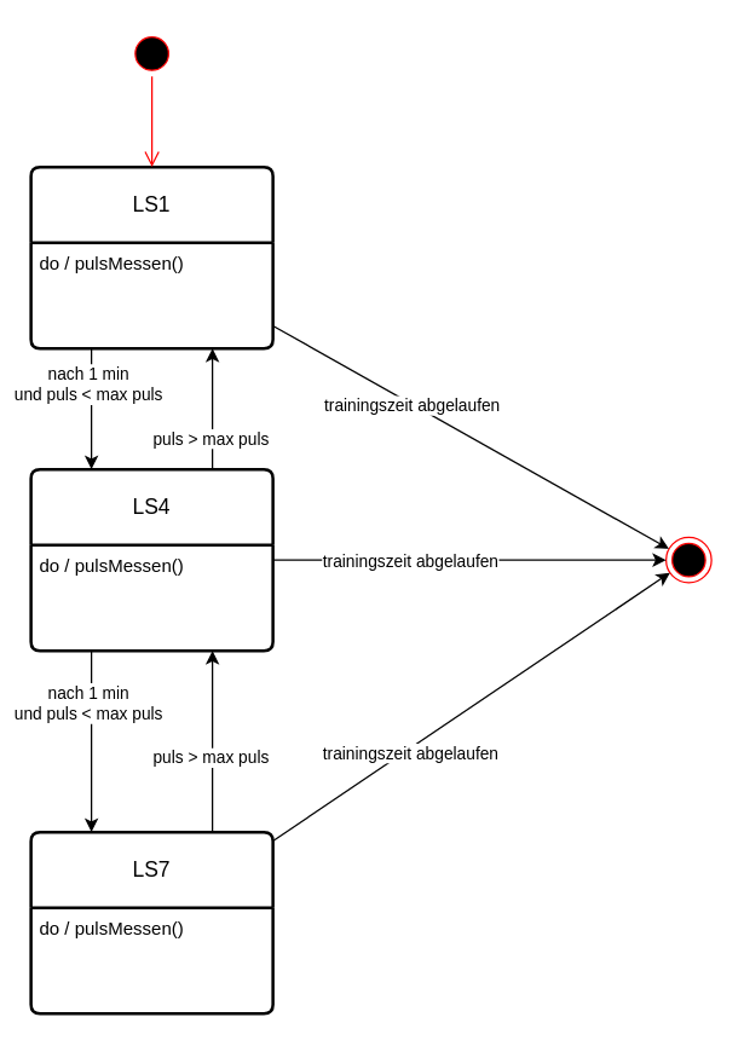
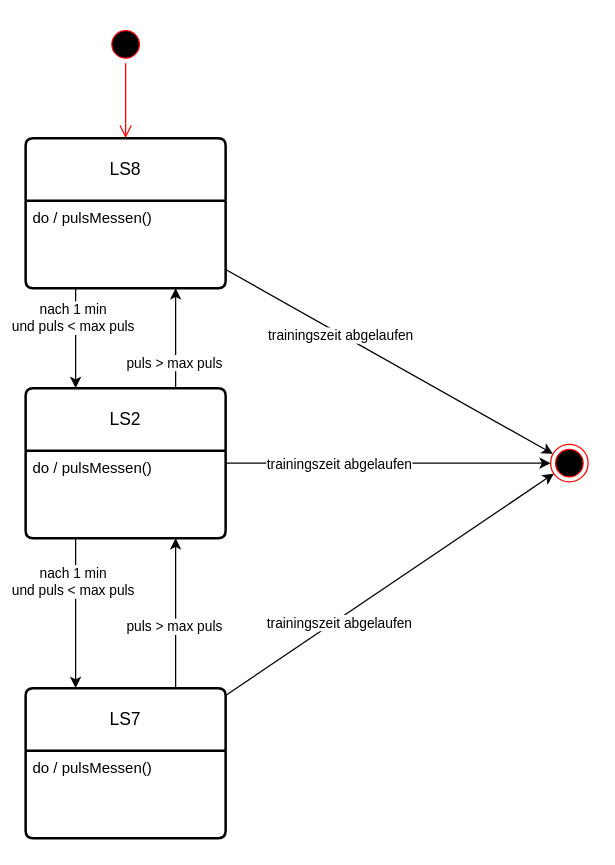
- <mxCell id="2" value="LS1" style="swimlane;childLayout=stackLayout;horizontal=1;startSize=50;horizontalStack=0;rounded=1;fontSize=14;fontStyle=0;strokeWidth=2;resizeParent=0;resizeLast=1;shadow=0;dashed=0;align=center;arcSize=4;whiteSpace=wrap;html=1;" vertex="1" parent="1"><mxGeometry x="20" y="110" width="160" height="120" as="geometry" /></mxCell>
+ <mxCell id="2" value="LS8" style="swimlane;childLayout=stackLayout;horizontal=1;startSize=50;horizontalStack=0;rounded=1;fontSize=14;fontStyle=0;strokeWidth=2;resizeParent=0;resizeLast=1;shadow=0;dashed=0;align=center;arcSize=4;whiteSpace=wrap;html=1;" vertex="1" parent="1"><mxGeometry x="20" y="110" width="160" height="120" as="geometry" /></mxCell>
- <mxCell id="4" value="LS4" style="swimlane;childLayout=stackLayout;horizontal=1;startSize=50;horizontalStack=0;rounded=1;fontSize=14;fontStyle=0;strokeWidth=2;resizeParent=0;resizeLast=1;shadow=0;dashed=0;align=center;arcSize=4;whiteSpace=wrap;html=1;" vertex="1" parent="1"><mxGeometry x="20" y="310" width="160" height="120" as="geometry" /></mxCell>
+ <mxCell id="4" value="LS2" style="swimlane;childLayout=stackLayout;horizontal=1;startSize=50;horizontalStack=0;rounded=1;fontSize=14;fontStyle=0;strokeWidth=2;resizeParent=0;resizeLast=1;shadow=0;dashed=0;align=center;arcSize=4;whiteSpace=wrap;html=1;" vertex="1" parent="1"><mxGeometry x="20" y="310" width="160" height="120" as="geometry" /></mxCell>
